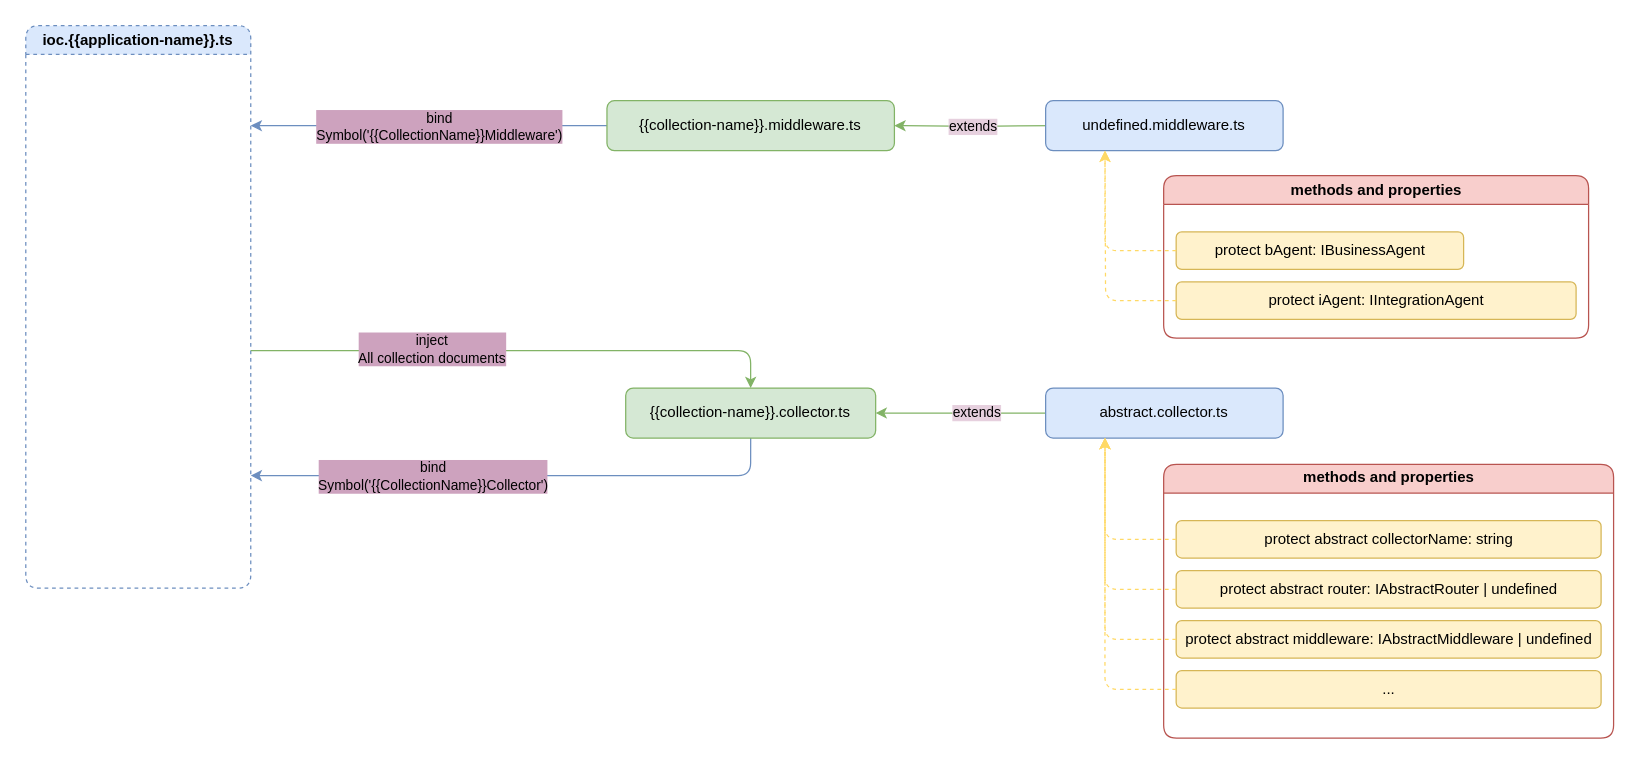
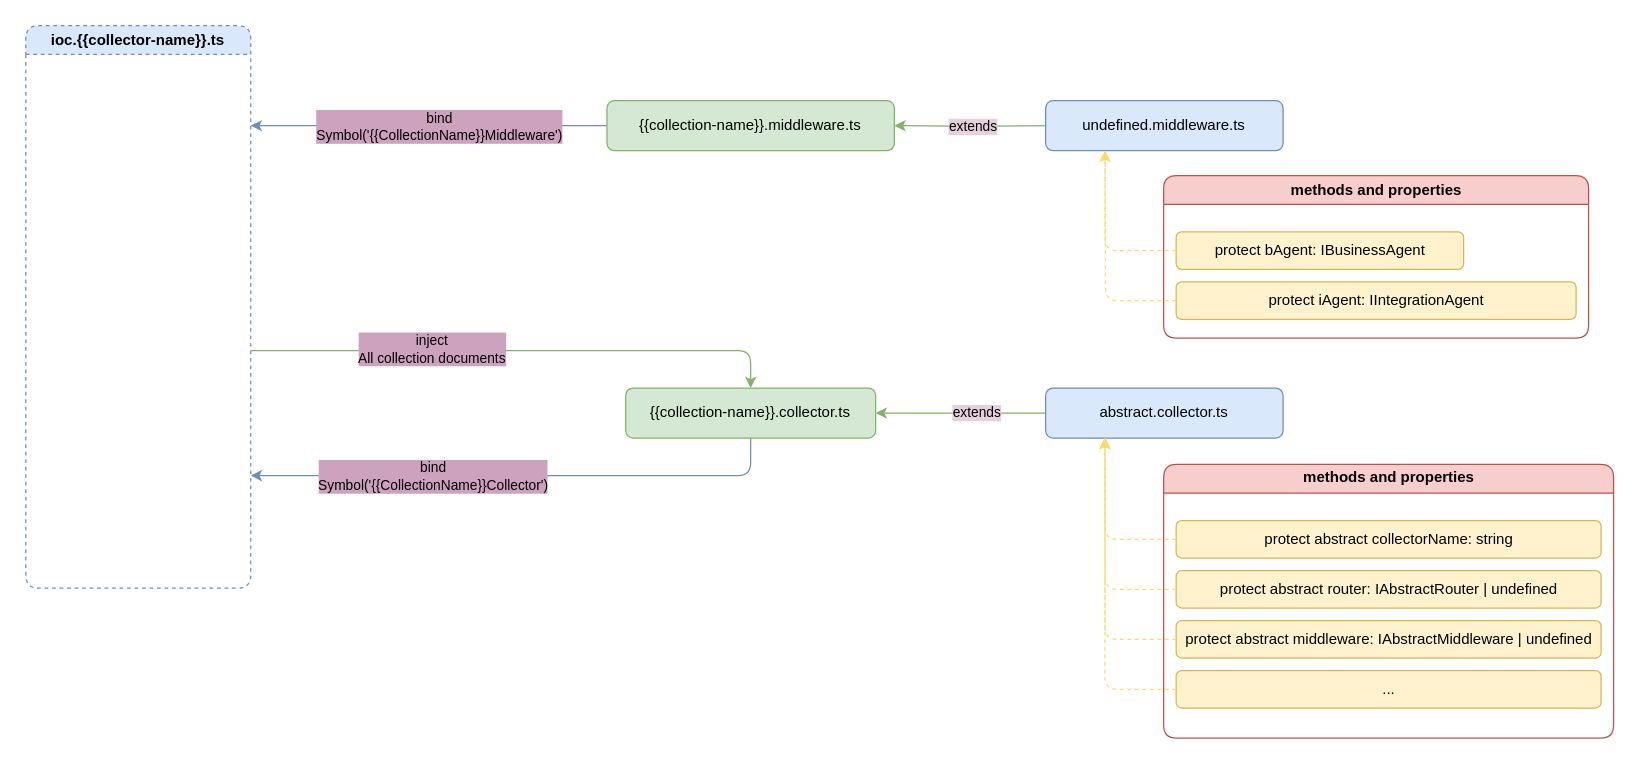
- <mxCell id="2" value="ioc.{{application-name}}.ts" style="swimlane;whiteSpace=wrap;html=1;rounded=1;dashed=1;fillColor=#dae8fc;strokeColor=#6c8ebf;" parent="1" vertex="1"><mxGeometry x="20.14" y="20" width="180" height="450" as="geometry" /></mxCell>
+ <mxCell id="2" value="ioc.{{collector-name}}.ts" style="swimlane;whiteSpace=wrap;html=1;rounded=1;dashed=1;fillColor=#dae8fc;strokeColor=#6c8ebf;" parent="1" vertex="1"><mxGeometry x="20.14" y="20" width="180" height="450" as="geometry" /></mxCell>
